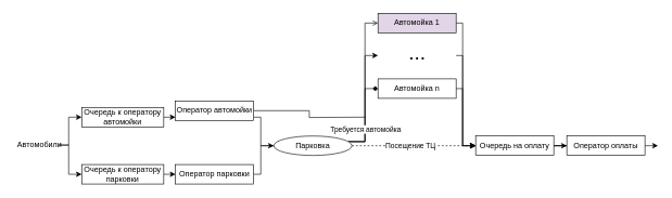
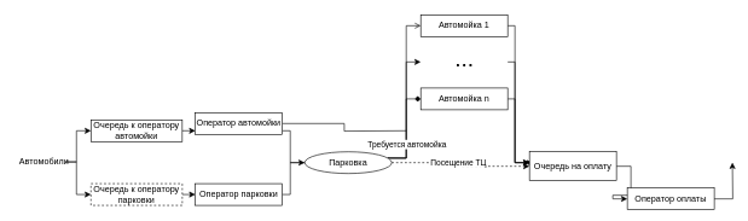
- <mxCell id="8" value="Автомойка 1" style="rounded=0;whiteSpace=wrap;html=1;fillColor=#e1d5e7;" vertex="1" parent="1"><mxGeometry x="580" y="20" width="120" height="30" as="geometry" /></mxCell>
+ <mxCell id="8" value="Автомойка 1" style="rounded=0;whiteSpace=wrap;html=1;" vertex="1" parent="1"><mxGeometry x="580" y="20" width="120" height="30" as="geometry" /></mxCell>
- <mxCell id="21" value="Очередь на оплату" style="rounded=0;whiteSpace=wrap;html=1;" vertex="1" parent="1"><mxGeometry x="730" y="209" width="120" height="30" as="geometry" /></mxCell>
+ <mxCell id="21" value="Очередь на оплату" style="rounded=0;whiteSpace=wrap;html=1;" vertex="1" parent="1"><mxGeometry x="730" y="209" width="120" height="40" as="geometry" /></mxCell>
- <mxCell id="23" value="Оператор оплаты" style="rounded=0;whiteSpace=wrap;html=1;" vertex="1" parent="1"><mxGeometry x="870" y="209" width="120" height="30" as="geometry" /></mxCell>
+ <mxCell id="23" value="Оператор оплаты" style="rounded=0;whiteSpace=wrap;html=1;" vertex="1" parent="1"><mxGeometry x="865" y="259" width="120" height="30" as="geometry" /></mxCell>
- <mxCell id="10" value="Очередь к оператору парковки" style="rounded=0;whiteSpace=wrap;html=1;" vertex="1" parent="1"><mxGeometry x="125" y="253" width="126" height="30" as="geometry" /></mxCell>
+ <mxCell id="10" value="Очередь к оператору парковки" style="rounded=0;whiteSpace=wrap;html=1;dashed=1;" vertex="1" parent="1"><mxGeometry x="125" y="253" width="126" height="30" as="geometry" /></mxCell>
